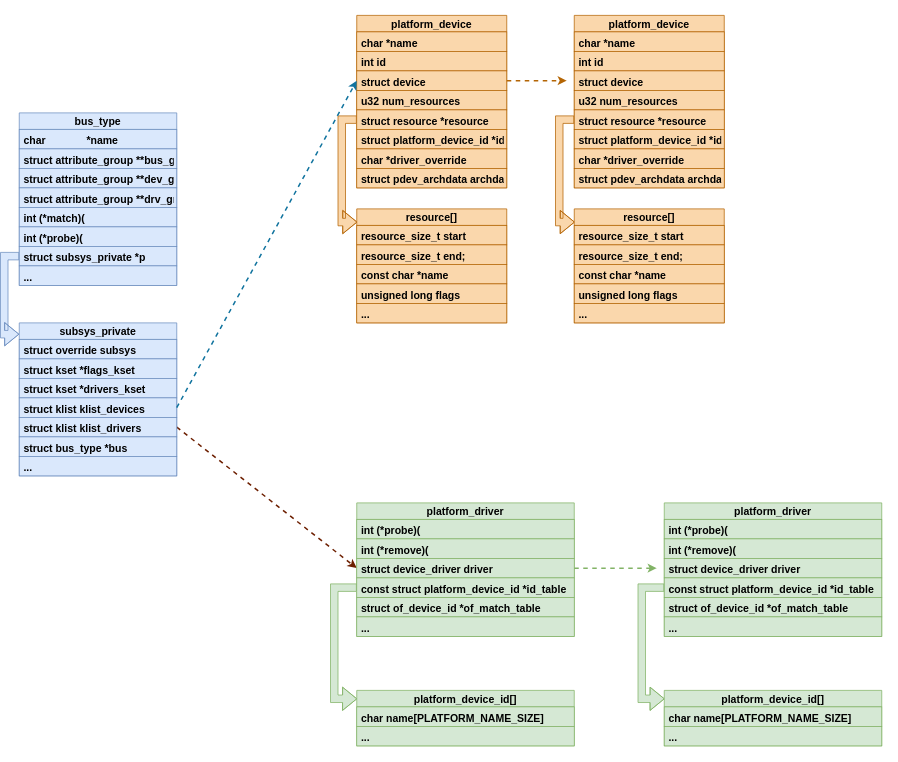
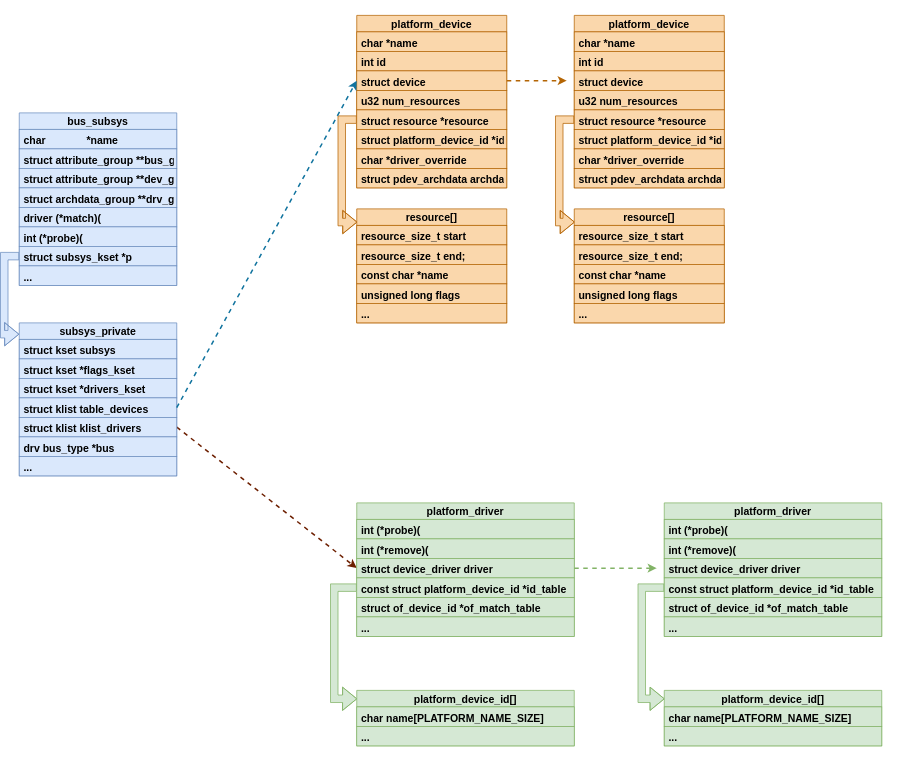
- <mxCell id="4" value="bus_type" style="swimlane;fontStyle=1;childLayout=stackLayout;horizontal=1;startSize=22;horizontalStack=0;resizeParent=1;resizeParentMax=0;resizeLast=0;collapsible=1;marginBottom=0;align=center;fontSize=14;fillColor=#dae8fc;strokeColor=#6c8ebf;" parent="1" vertex="1"><mxGeometry x="20" y="150" width="210" height="230" as="geometry" /></mxCell>
+ <mxCell id="4" value="bus_subsys" style="swimlane;fontStyle=1;childLayout=stackLayout;horizontal=1;startSize=22;horizontalStack=0;resizeParent=1;resizeParentMax=0;resizeLast=0;collapsible=1;marginBottom=0;align=center;fontSize=14;fillColor=#dae8fc;strokeColor=#6c8ebf;" parent="1" vertex="1"><mxGeometry x="20" y="150" width="210" height="230" as="geometry" /></mxCell>
- <mxCell id="8" value="struct attribute_group **drv_groups" style="text;strokeColor=#6c8ebf;fillColor=#dae8fc;spacingLeft=4;spacingRight=4;overflow=hidden;rotatable=0;points=[[0,0.5],[1,0.5]];portConstraint=eastwest;fontSize=14;fontStyle=1" parent="4" vertex="1"><mxGeometry y="100" width="210" height="26" as="geometry" /></mxCell>
+ <mxCell id="8" value="struct archdata_group **drv_groups" style="text;strokeColor=#6c8ebf;fillColor=#dae8fc;spacingLeft=4;spacingRight=4;overflow=hidden;rotatable=0;points=[[0,0.5],[1,0.5]];portConstraint=eastwest;fontSize=14;fontStyle=1" parent="4" vertex="1"><mxGeometry y="100" width="210" height="26" as="geometry" /></mxCell>
- <mxCell id="9" value="int (*match)(" style="text;strokeColor=#6c8ebf;fillColor=#dae8fc;spacingLeft=4;spacingRight=4;overflow=hidden;rotatable=0;points=[[0,0.5],[1,0.5]];portConstraint=eastwest;fontSize=14;fontStyle=1" parent="4" vertex="1"><mxGeometry y="126" width="210" height="26" as="geometry" /></mxCell>
+ <mxCell id="9" value="driver (*match)(" style="text;strokeColor=#6c8ebf;fillColor=#dae8fc;spacingLeft=4;spacingRight=4;overflow=hidden;rotatable=0;points=[[0,0.5],[1,0.5]];portConstraint=eastwest;fontSize=14;fontStyle=1" parent="4" vertex="1"><mxGeometry y="126" width="210" height="26" as="geometry" /></mxCell>
- <mxCell id="11" value="struct subsys_private *p" style="text;strokeColor=#6c8ebf;fillColor=#dae8fc;spacingLeft=4;spacingRight=4;overflow=hidden;rotatable=0;points=[[0,0.5],[1,0.5]];portConstraint=eastwest;fontSize=14;fontStyle=1" parent="4" vertex="1"><mxGeometry y="178" width="210" height="26" as="geometry" /></mxCell>
+ <mxCell id="11" value="struct subsys_kset *p" style="text;strokeColor=#6c8ebf;fillColor=#dae8fc;spacingLeft=4;spacingRight=4;overflow=hidden;rotatable=0;points=[[0,0.5],[1,0.5]];portConstraint=eastwest;fontSize=14;fontStyle=1" parent="4" vertex="1"><mxGeometry y="178" width="210" height="26" as="geometry" /></mxCell>
- <mxCell id="14" value="struct override subsys" style="text;strokeColor=#6c8ebf;fillColor=#dae8fc;spacingLeft=4;spacingRight=4;overflow=hidden;rotatable=0;points=[[0,0.5],[1,0.5]];portConstraint=eastwest;fontSize=14;fontStyle=1" parent="13" vertex="1"><mxGeometry y="22" width="210" height="26" as="geometry" /></mxCell>
+ <mxCell id="14" value="struct kset subsys" style="text;strokeColor=#6c8ebf;fillColor=#dae8fc;spacingLeft=4;spacingRight=4;overflow=hidden;rotatable=0;points=[[0,0.5],[1,0.5]];portConstraint=eastwest;fontSize=14;fontStyle=1" parent="13" vertex="1"><mxGeometry y="22" width="210" height="26" as="geometry" /></mxCell>
- <mxCell id="17" value="struct klist klist_devices" style="text;strokeColor=#6c8ebf;fillColor=#dae8fc;spacingLeft=4;spacingRight=4;overflow=hidden;rotatable=0;points=[[0,0.5],[1,0.5]];portConstraint=eastwest;fontSize=14;fontStyle=1" parent="13" vertex="1"><mxGeometry y="100" width="210" height="26" as="geometry" /></mxCell>
+ <mxCell id="17" value="struct klist table_devices" style="text;strokeColor=#6c8ebf;fillColor=#dae8fc;spacingLeft=4;spacingRight=4;overflow=hidden;rotatable=0;points=[[0,0.5],[1,0.5]];portConstraint=eastwest;fontSize=14;fontStyle=1" parent="13" vertex="1"><mxGeometry y="100" width="210" height="26" as="geometry" /></mxCell>
- <mxCell id="19" value="struct bus_type *bus" style="text;strokeColor=#6c8ebf;fillColor=#dae8fc;spacingLeft=4;spacingRight=4;overflow=hidden;rotatable=0;points=[[0,0.5],[1,0.5]];portConstraint=eastwest;fontSize=14;fontStyle=1" parent="13" vertex="1"><mxGeometry y="152" width="210" height="26" as="geometry" /></mxCell>
+ <mxCell id="19" value="drv bus_type *bus" style="text;strokeColor=#6c8ebf;fillColor=#dae8fc;spacingLeft=4;spacingRight=4;overflow=hidden;rotatable=0;points=[[0,0.5],[1,0.5]];portConstraint=eastwest;fontSize=14;fontStyle=1" parent="13" vertex="1"><mxGeometry y="152" width="210" height="26" as="geometry" /></mxCell>
